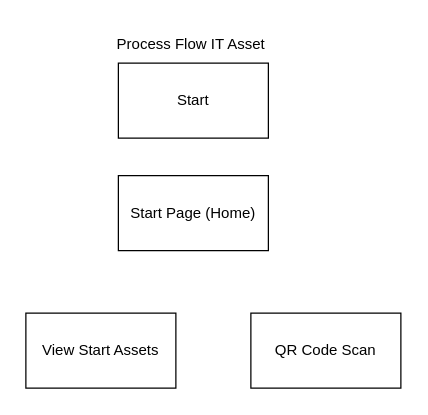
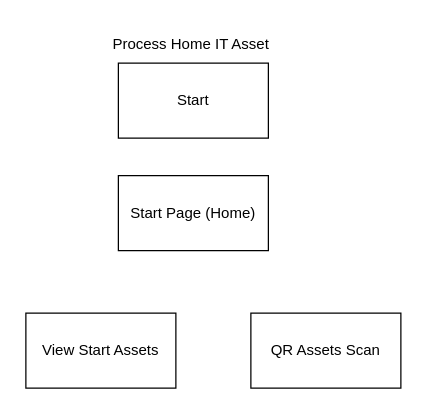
- <mxCell id="2" value="Process Flow IT Asset&amp;nbsp;" style="text;html=1;align=center;verticalAlign=middle;whiteSpace=wrap;rounded=0;" vertex="1" parent="1"><mxGeometry x="84" y="20" width="140" height="30" as="geometry" /></mxCell>
+ <mxCell id="2" value="Process Home IT Asset&amp;nbsp;" style="text;html=1;align=center;verticalAlign=middle;whiteSpace=wrap;rounded=0;" vertex="1" parent="1"><mxGeometry x="84" y="20" width="140" height="30" as="geometry" /></mxCell>
- <mxCell id="5" value="QR Code Scan" style="rounded=0;whiteSpace=wrap;html=1;" vertex="1" parent="1"><mxGeometry x="200" y="250" width="120" height="60" as="geometry" /></mxCell>
+ <mxCell id="5" value="QR Assets Scan" style="rounded=0;whiteSpace=wrap;html=1;" vertex="1" parent="1"><mxGeometry x="200" y="250" width="120" height="60" as="geometry" /></mxCell>
